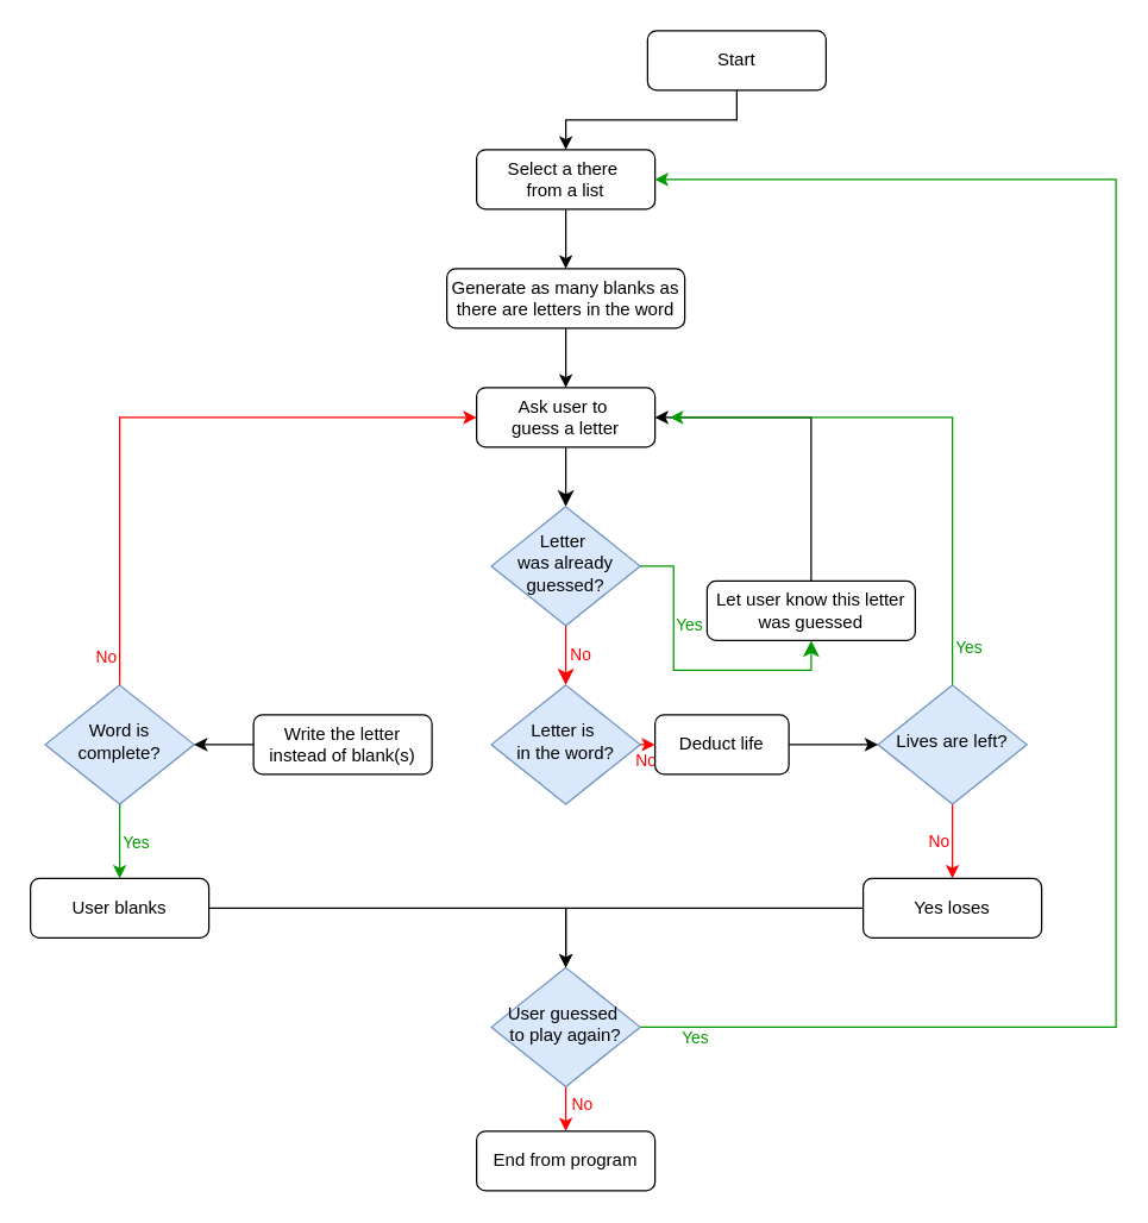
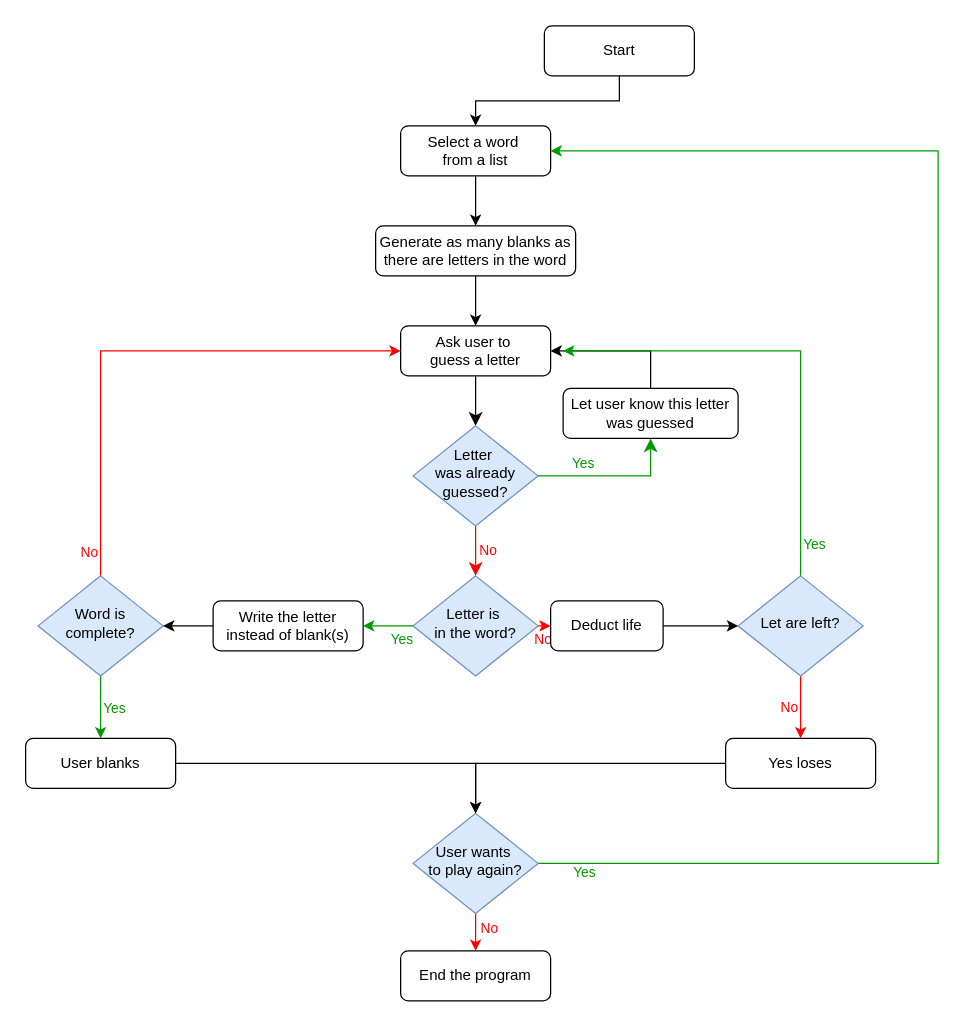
- <mxCell id="27" value="Select a there&amp;nbsp;&lt;div&gt;from a list&lt;/div&gt;" style="rounded=1;whiteSpace=wrap;html=1;fontSize=12;glass=0;strokeWidth=1;shadow=0;" vertex="1" parent="1"><mxGeometry x="320" y="100" width="120" height="40" as="geometry" /></mxCell>
+ <mxCell id="27" value="Select a word&amp;nbsp;&lt;div&gt;from a list&lt;/div&gt;" style="rounded=1;whiteSpace=wrap;html=1;fontSize=12;glass=0;strokeWidth=1;shadow=0;" vertex="1" parent="1"><mxGeometry x="320" y="100" width="120" height="40" as="geometry" /></mxCell>
- <mxCell id="8" value="Let user know this letter was guessed" style="rounded=1;whiteSpace=wrap;html=1;fontSize=12;glass=0;strokeWidth=1;shadow=0;" parent="1" vertex="1"><mxGeometry x="475" y="390" width="140" height="40" as="geometry" /></mxCell>
+ <mxCell id="8" value="Let user know this letter was guessed" style="rounded=1;whiteSpace=wrap;html=1;fontSize=12;glass=0;strokeWidth=1;shadow=0;" parent="1" vertex="1"><mxGeometry x="450" y="310" width="140" height="40" as="geometry" /></mxCell>
- <mxCell id="16" value="Lives are left?" style="rhombus;whiteSpace=wrap;html=1;shadow=0;fontFamily=Helvetica;fontSize=12;align=center;strokeWidth=1;spacing=6;spacingTop=-4;fillColor=#dae8fc;strokeColor=#6c8ebf;" vertex="1" parent="1"><mxGeometry x="590" y="460" width="100" height="80" as="geometry" /></mxCell>
+ <mxCell id="16" value="Let are left?" style="rhombus;whiteSpace=wrap;html=1;shadow=0;fontFamily=Helvetica;fontSize=12;align=center;strokeWidth=1;spacing=6;spacingTop=-4;fillColor=#dae8fc;strokeColor=#6c8ebf;" vertex="1" parent="1"><mxGeometry x="590" y="460" width="100" height="80" as="geometry" /></mxCell>
+ <mxCell id="9" style="edgeStyle=orthogonalEdgeStyle;rounded=0;orthogonalLoop=1;jettySize=auto;html=1;exitX=0;exitY=0.5;exitDx=0;exitDy=0;strokeColor=#009900;entryX=1;entryY=0.5;entryDx=0;entryDy=0;" edge="1" parent="1" source="11" target="31"><mxGeometry relative="1" as="geometry"><mxPoint x="380" y="580" as="targetPoint" /></mxGeometry></mxCell>
+ <mxCell id="10" value="&lt;font style=&quot;color: rgb(0, 153, 0);&quot;&gt;Yes&lt;/font&gt;" style="edgeLabel;html=1;align=center;verticalAlign=middle;resizable=0;points=[];" vertex="1" connectable="0" parent="9"><mxGeometry x="-0.05" y="-1" relative="1" as="geometry"><mxPoint x="9" y="11" as="offset" /></mxGeometry></mxCell>
- <mxCell id="36" value="User guessed&amp;nbsp;&lt;div&gt;to play again?&lt;/div&gt;" style="rhombus;whiteSpace=wrap;html=1;shadow=0;fontFamily=Helvetica;fontSize=12;align=center;strokeWidth=1;spacing=6;spacingTop=-4;fillColor=#dae8fc;strokeColor=#6c8ebf;" vertex="1" parent="1"><mxGeometry x="330" y="650" width="100" height="80" as="geometry" /></mxCell>
+ <mxCell id="36" value="User wants&amp;nbsp;&lt;div&gt;to play again?&lt;/div&gt;" style="rhombus;whiteSpace=wrap;html=1;shadow=0;fontFamily=Helvetica;fontSize=12;align=center;strokeWidth=1;spacing=6;spacingTop=-4;fillColor=#dae8fc;strokeColor=#6c8ebf;" vertex="1" parent="1"><mxGeometry x="330" y="650" width="100" height="80" as="geometry" /></mxCell>
- <mxCell id="39" value="End from program" style="rounded=1;whiteSpace=wrap;html=1;fontSize=12;glass=0;strokeWidth=1;shadow=0;" vertex="1" parent="1"><mxGeometry x="320" y="760" width="120" height="40" as="geometry" /></mxCell>
+ <mxCell id="39" value="End the program" style="rounded=1;whiteSpace=wrap;html=1;fontSize=12;glass=0;strokeWidth=1;shadow=0;" vertex="1" parent="1"><mxGeometry x="320" y="760" width="120" height="40" as="geometry" /></mxCell>
